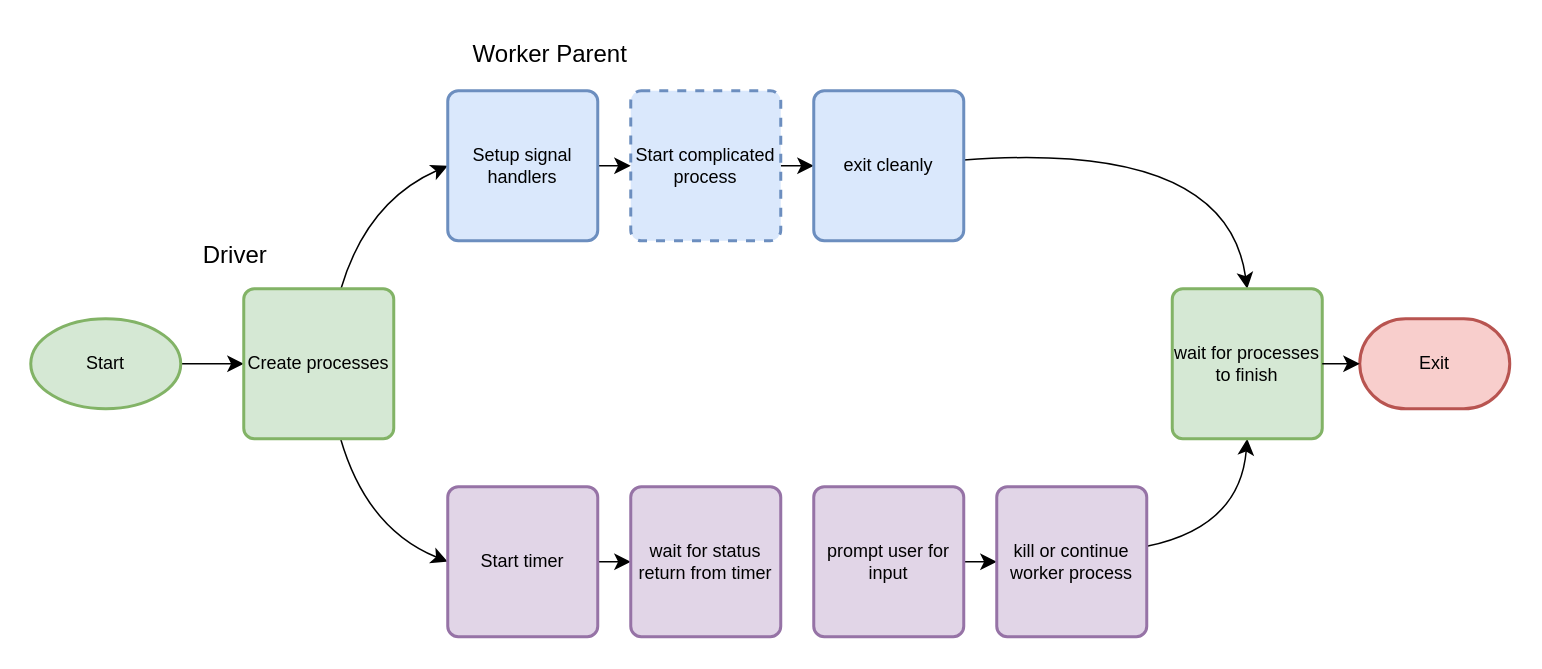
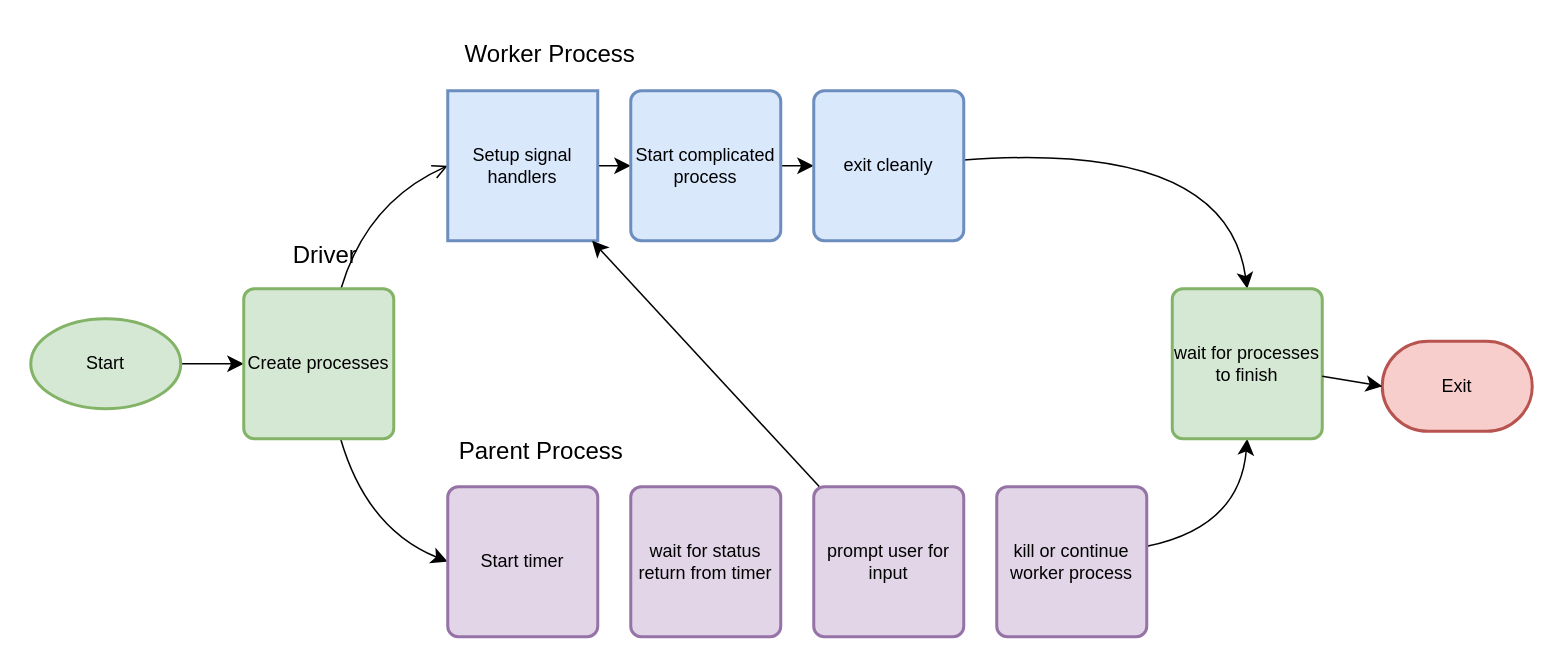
- <mxCell id="23" value="Worker Parent" style="text;html=1;align=center;verticalAlign=middle;whiteSpace=wrap;rounded=0;fontSize=16;" vertex="1" parent="1"><mxGeometry x="304" y="20" width="125" height="30" as="geometry" /></mxCell>
+ <mxCell id="23" value="Worker Process" style="text;html=1;align=center;verticalAlign=middle;whiteSpace=wrap;rounded=0;fontSize=16;" vertex="1" parent="1"><mxGeometry x="304" y="20" width="125" height="30" as="geometry" /></mxCell>
- <mxCell id="8" value="Setup signal handlers" style="rounded=1;whiteSpace=wrap;html=1;absoluteArcSize=1;arcSize=14;strokeWidth=2;fillColor=#dae8fc;strokeColor=#6c8ebf;" vertex="1" parent="1"><mxGeometry x="298" y="60" width="100" height="100" as="geometry" /></mxCell>
+ <mxCell id="8" value="Setup signal handlers" style="whiteSpace=wrap;html=1;absoluteArcSize=1;arcSize=14;strokeWidth=2;fillColor=#dae8fc;strokeColor=#6c8ebf;rounded=0;" vertex="1" parent="1"><mxGeometry x="298" y="60" width="100" height="100" as="geometry" /></mxCell>
- <mxCell id="12" value="Start complicated process" style="rounded=1;whiteSpace=wrap;html=1;absoluteArcSize=1;arcSize=14;strokeWidth=2;fillColor=#dae8fc;strokeColor=#6c8ebf;dashed=1;" vertex="1" parent="1"><mxGeometry x="420" y="60" width="100" height="100" as="geometry" /></mxCell>
+ <mxCell id="12" value="Start complicated process" style="rounded=1;whiteSpace=wrap;html=1;absoluteArcSize=1;arcSize=14;strokeWidth=2;fillColor=#dae8fc;strokeColor=#6c8ebf;" vertex="1" parent="1"><mxGeometry x="420" y="60" width="100" height="100" as="geometry" /></mxCell>
- <mxCell id="4" style="edgeStyle=none;curved=1;rounded=0;orthogonalLoop=1;jettySize=auto;html=1;entryX=0;entryY=0.5;entryDx=0;entryDy=0;fontSize=12;startSize=8;endSize=8;" edge="1" parent="1" source="6" target="8"><mxGeometry relative="1" as="geometry"><Array as="points"><mxPoint x="244" y="134" /></Array></mxGeometry></mxCell>
+ <mxCell id="4" style="edgeStyle=none;curved=1;rounded=0;orthogonalLoop=1;jettySize=auto;html=1;entryX=0;entryY=0.5;entryDx=0;entryDy=0;fontSize=12;startSize=8;endSize=8;endArrow=open;" edge="1" parent="1" source="6" target="8"><mxGeometry relative="1" as="geometry"><Array as="points"><mxPoint x="244" y="134" /></Array></mxGeometry></mxCell>
- <mxCell id="25" value="Driver" style="text;html=1;align=center;verticalAlign=middle;whiteSpace=wrap;rounded=0;fontSize=16;" vertex="1" parent="1"><mxGeometry x="94" y="154" width="125" height="30" as="geometry" /></mxCell>
+ <mxCell id="25" value="Driver" style="text;html=1;align=center;verticalAlign=middle;whiteSpace=wrap;rounded=0;fontSize=16;" vertex="1" parent="1"><mxGeometry x="154" y="154" width="125" height="30" as="geometry" /></mxCell>
- <mxCell id="21" value="Exit" style="strokeWidth=2;html=1;shape=mxgraph.flowchart.terminator;whiteSpace=wrap;fillColor=#f8cecc;strokeColor=#b85450;" vertex="1" parent="1"><mxGeometry x="906" y="212" width="100" height="60" as="geometry" /></mxCell>
+ <mxCell id="21" value="Exit" style="strokeWidth=2;html=1;shape=mxgraph.flowchart.terminator;whiteSpace=wrap;fillColor=#f8cecc;strokeColor=#b85450;" vertex="1" parent="1"><mxGeometry x="921" y="227" width="100" height="60" as="geometry" /></mxCell>
+ <mxCell id="24" value="Parent Process" style="text;html=1;align=center;verticalAlign=middle;whiteSpace=wrap;rounded=0;fontSize=16;" vertex="1" parent="1"><mxGeometry x="298" y="285" width="125" height="30" as="geometry" /></mxCell>
- <mxCell id="9" style="edgeStyle=none;curved=1;rounded=0;orthogonalLoop=1;jettySize=auto;html=1;entryX=0;entryY=0.5;entryDx=0;entryDy=0;fontSize=12;startSize=8;endSize=8;" edge="1" parent="1" source="10" target="13"><mxGeometry relative="1" as="geometry" /></mxCell>
- <mxCell id="14" style="edgeStyle=none;curved=1;rounded=0;orthogonalLoop=1;jettySize=auto;html=1;entryX=0;entryY=0.5;entryDx=0;entryDy=0;fontSize=12;startSize=8;endSize=8;" edge="1" parent="1" source="15" target="17"><mxGeometry relative="1" as="geometry" /></mxCell>
+ <mxCell id="14" style="edgeStyle=none;curved=1;rounded=0;orthogonalLoop=1;jettySize=auto;html=1;fontSize=12;startSize=8;endSize=8;" edge="1" parent="1" source="15" target="8"><mxGeometry relative="1" as="geometry" /></mxCell>
